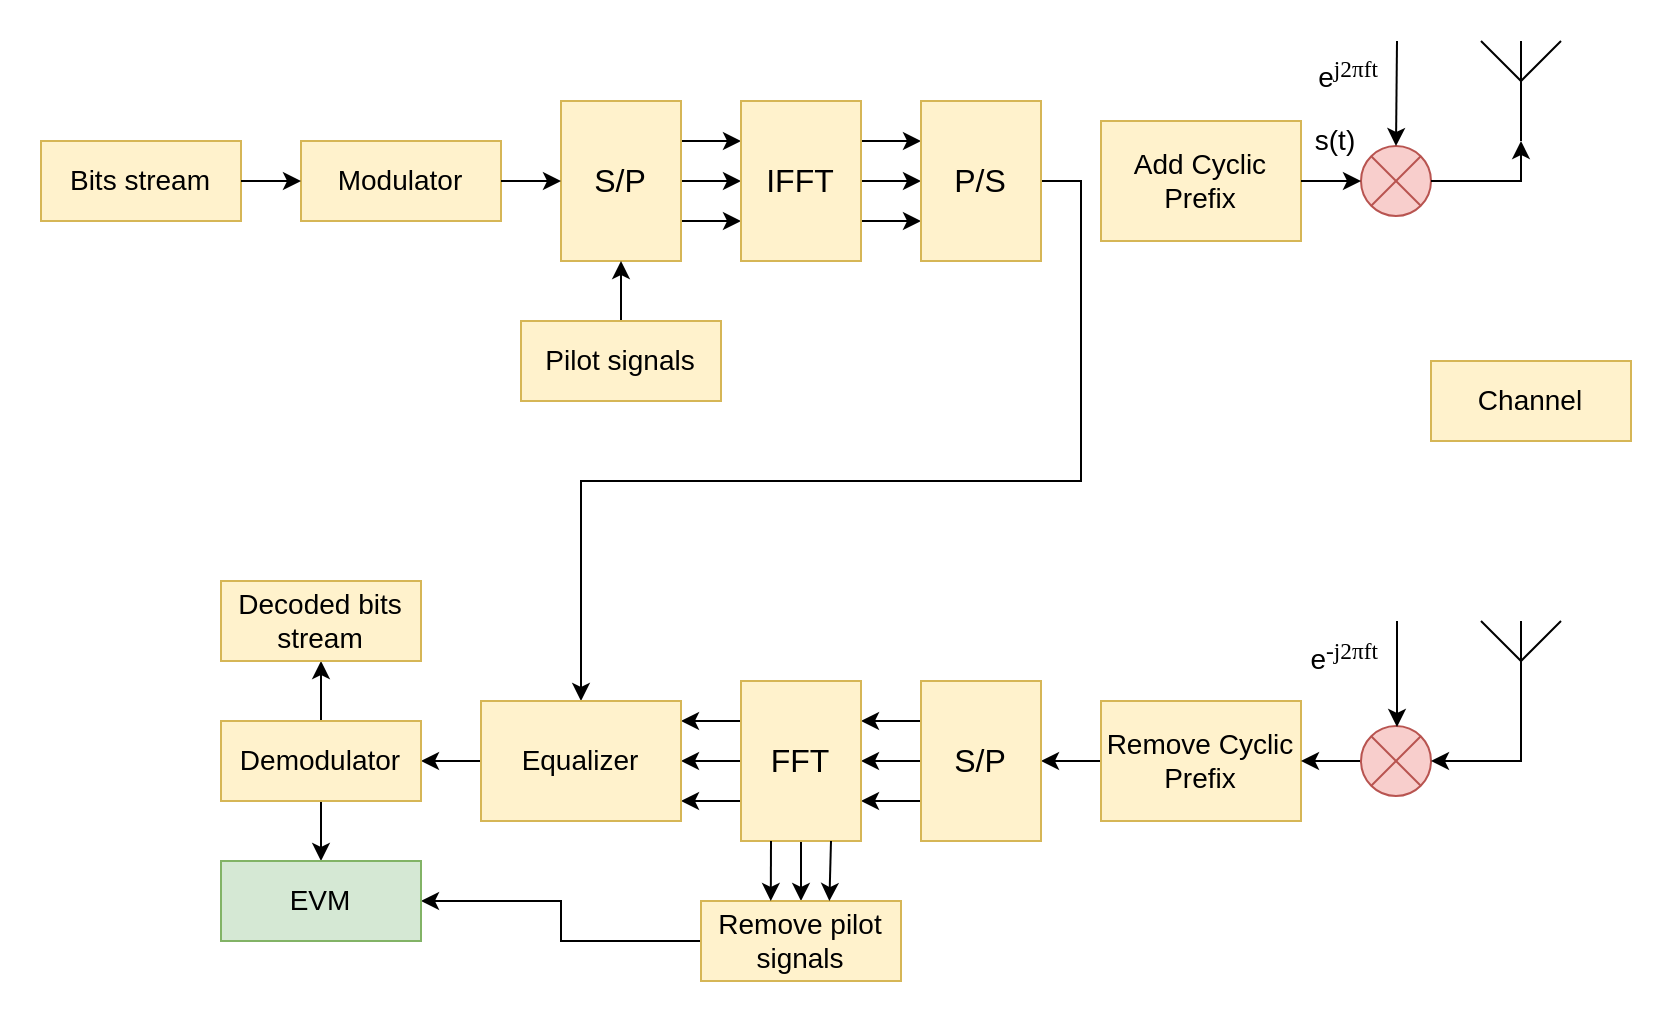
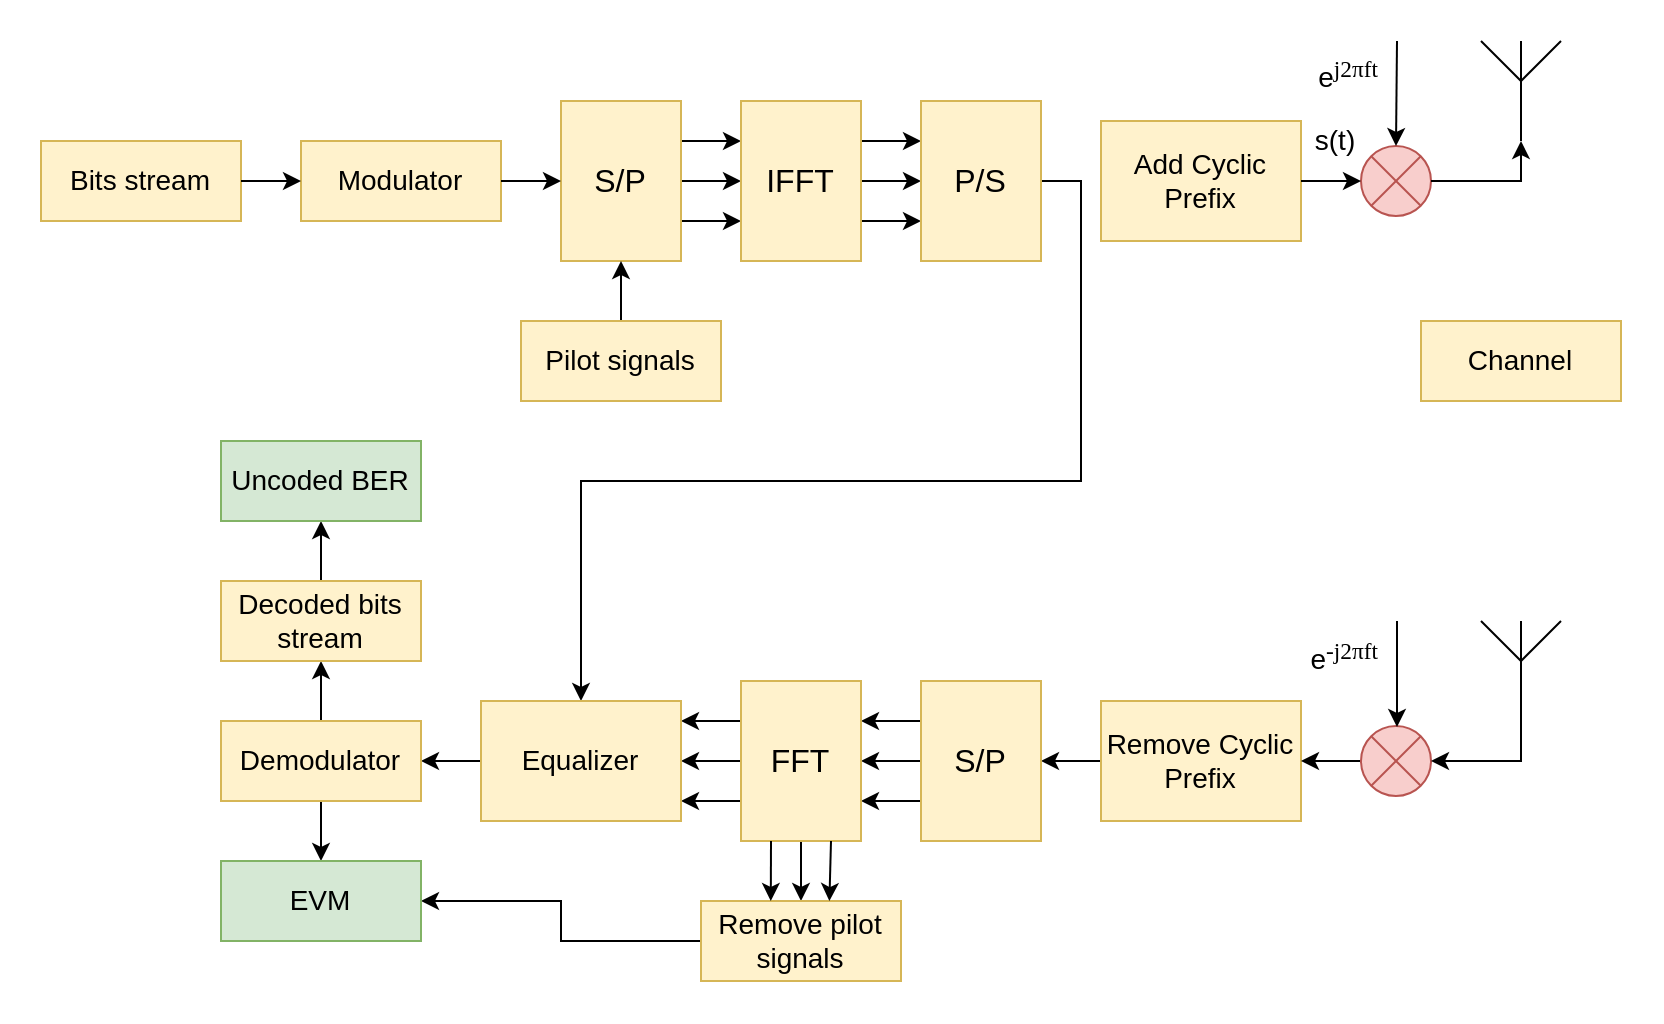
- <mxCell id="26" value="&lt;font style=&quot;font-size: 14px;&quot; face=&quot;Helvetica&quot;&gt;Channel&lt;/font&gt;" style="rounded=0;whiteSpace=wrap;html=1;fillColor=#fff2cc;strokeColor=#d6b656;" parent="1" vertex="1"><mxGeometry x="715" y="180" width="100" height="40" as="geometry" /></mxCell>
+ <mxCell id="26" value="&lt;font style=&quot;font-size: 14px;&quot; face=&quot;Helvetica&quot;&gt;Channel&lt;/font&gt;" style="rounded=0;whiteSpace=wrap;html=1;fillColor=#fff2cc;strokeColor=#d6b656;" parent="1" vertex="1"><mxGeometry x="710" y="160" width="100" height="40" as="geometry" /></mxCell>
+ <mxCell id="53" value="&lt;font style=&quot;font-size: 14px;&quot; face=&quot;Helvetica&quot;&gt;Uncoded BER&lt;/font&gt;" style="rounded=0;whiteSpace=wrap;html=1;fillColor=#d5e8d4;strokeColor=#82b366;" parent="1" vertex="1"><mxGeometry x="110" y="220" width="100" height="40" as="geometry" /></mxCell>
+ <mxCell id="51" style="edgeStyle=orthogonalEdgeStyle;rounded=0;orthogonalLoop=1;jettySize=auto;html=1;exitX=0.5;exitY=0;exitDx=0;exitDy=0;entryX=0.5;entryY=1;entryDx=0;entryDy=0;" parent="1" source="52" target="53" edge="1"><mxGeometry relative="1" as="geometry" /></mxCell>
